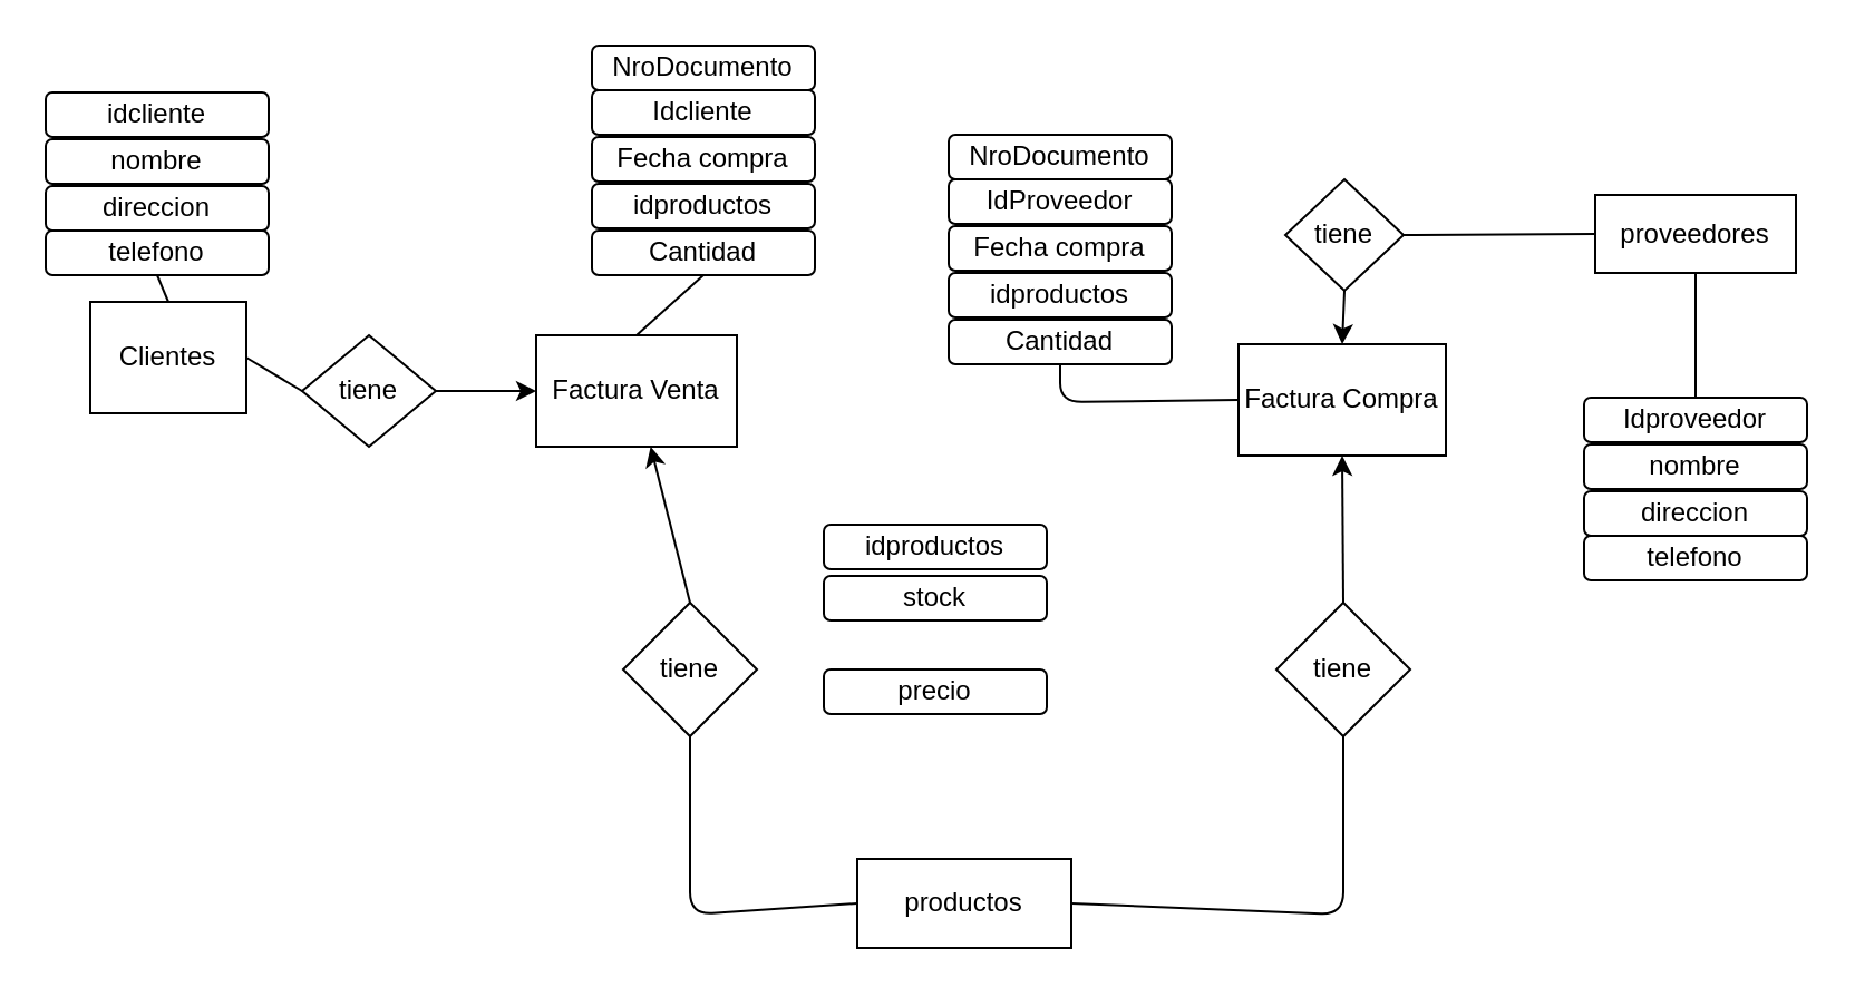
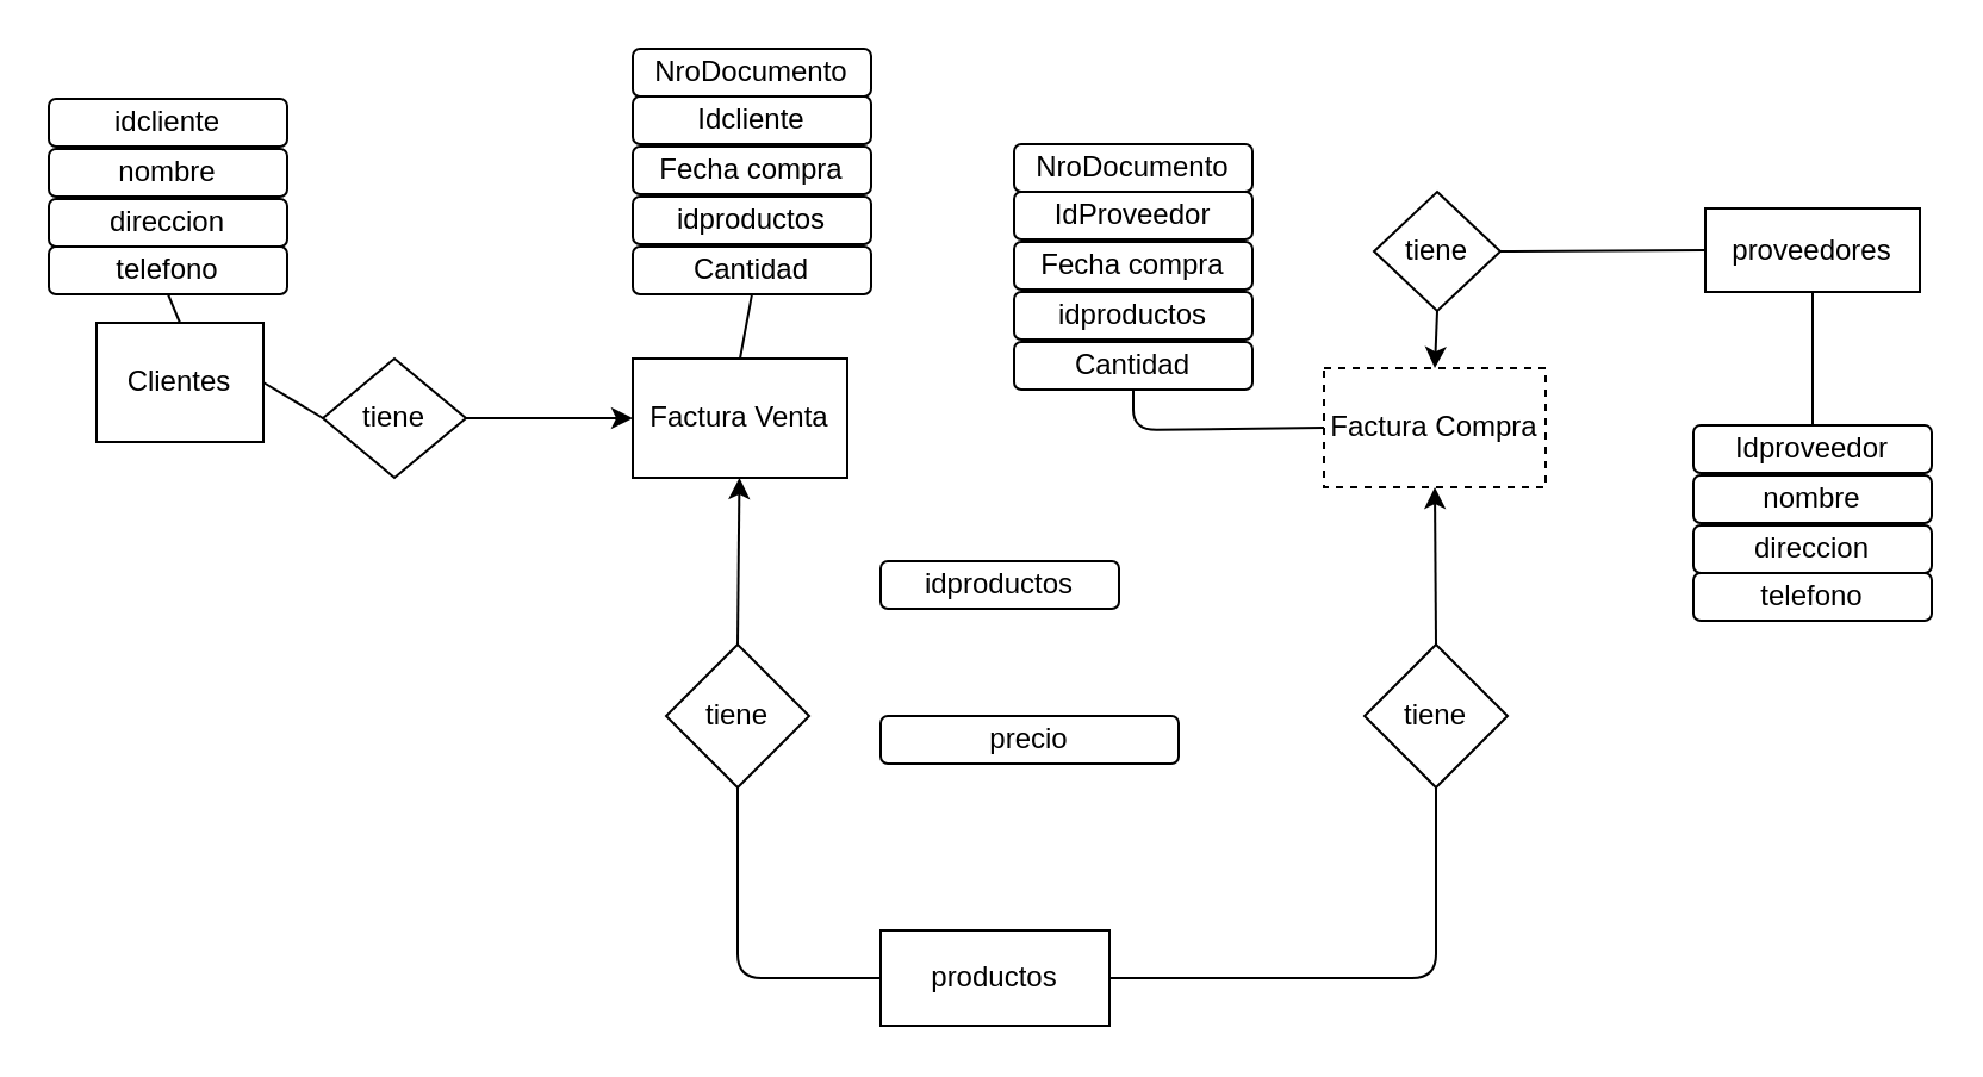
- <mxCell id="4" value="Factura Venta" style="rounded=0;whiteSpace=wrap;html=1;" parent="1" vertex="1"><mxGeometry x="240" y="150" width="90" height="50" as="geometry" /></mxCell>
+ <mxCell id="4" value="Factura Venta" style="rounded=0;whiteSpace=wrap;html=1;" parent="1" vertex="1"><mxGeometry x="265" y="150" width="90" height="50" as="geometry" /></mxCell>
- <mxCell id="7" value="Factura Compra" style="rounded=0;whiteSpace=wrap;html=1;" parent="1" vertex="1"><mxGeometry x="555" y="154" width="93" height="50" as="geometry" /></mxCell>
+ <mxCell id="7" value="Factura Compra" style="rounded=0;whiteSpace=wrap;html=1;dashed=1;" parent="1" vertex="1"><mxGeometry x="555" y="154" width="93" height="50" as="geometry" /></mxCell>
- <mxCell id="41" value="stock" style="rounded=1;whiteSpace=wrap;html=1;" vertex="1" parent="1"><mxGeometry x="369" y="258" width="100" height="20" as="geometry" /></mxCell>
- <mxCell id="30" value="precio" style="rounded=1;whiteSpace=wrap;html=1;" parent="1" vertex="1"><mxGeometry x="369" y="300" width="100" height="20" as="geometry" /></mxCell>
+ <mxCell id="30" value="precio" style="rounded=1;whiteSpace=wrap;html=1;" parent="1" vertex="1"><mxGeometry x="369" y="300" width="125" height="20" as="geometry" /></mxCell>
- <mxCell id="2" value="productos" style="rounded=0;whiteSpace=wrap;html=1;" parent="1" vertex="1"><mxGeometry x="384" y="385" width="96" height="40" as="geometry" /></mxCell>
+ <mxCell id="2" value="productos" style="rounded=0;whiteSpace=wrap;html=1;" parent="1" vertex="1"><mxGeometry x="369" y="390" width="96" height="40" as="geometry" /></mxCell>
